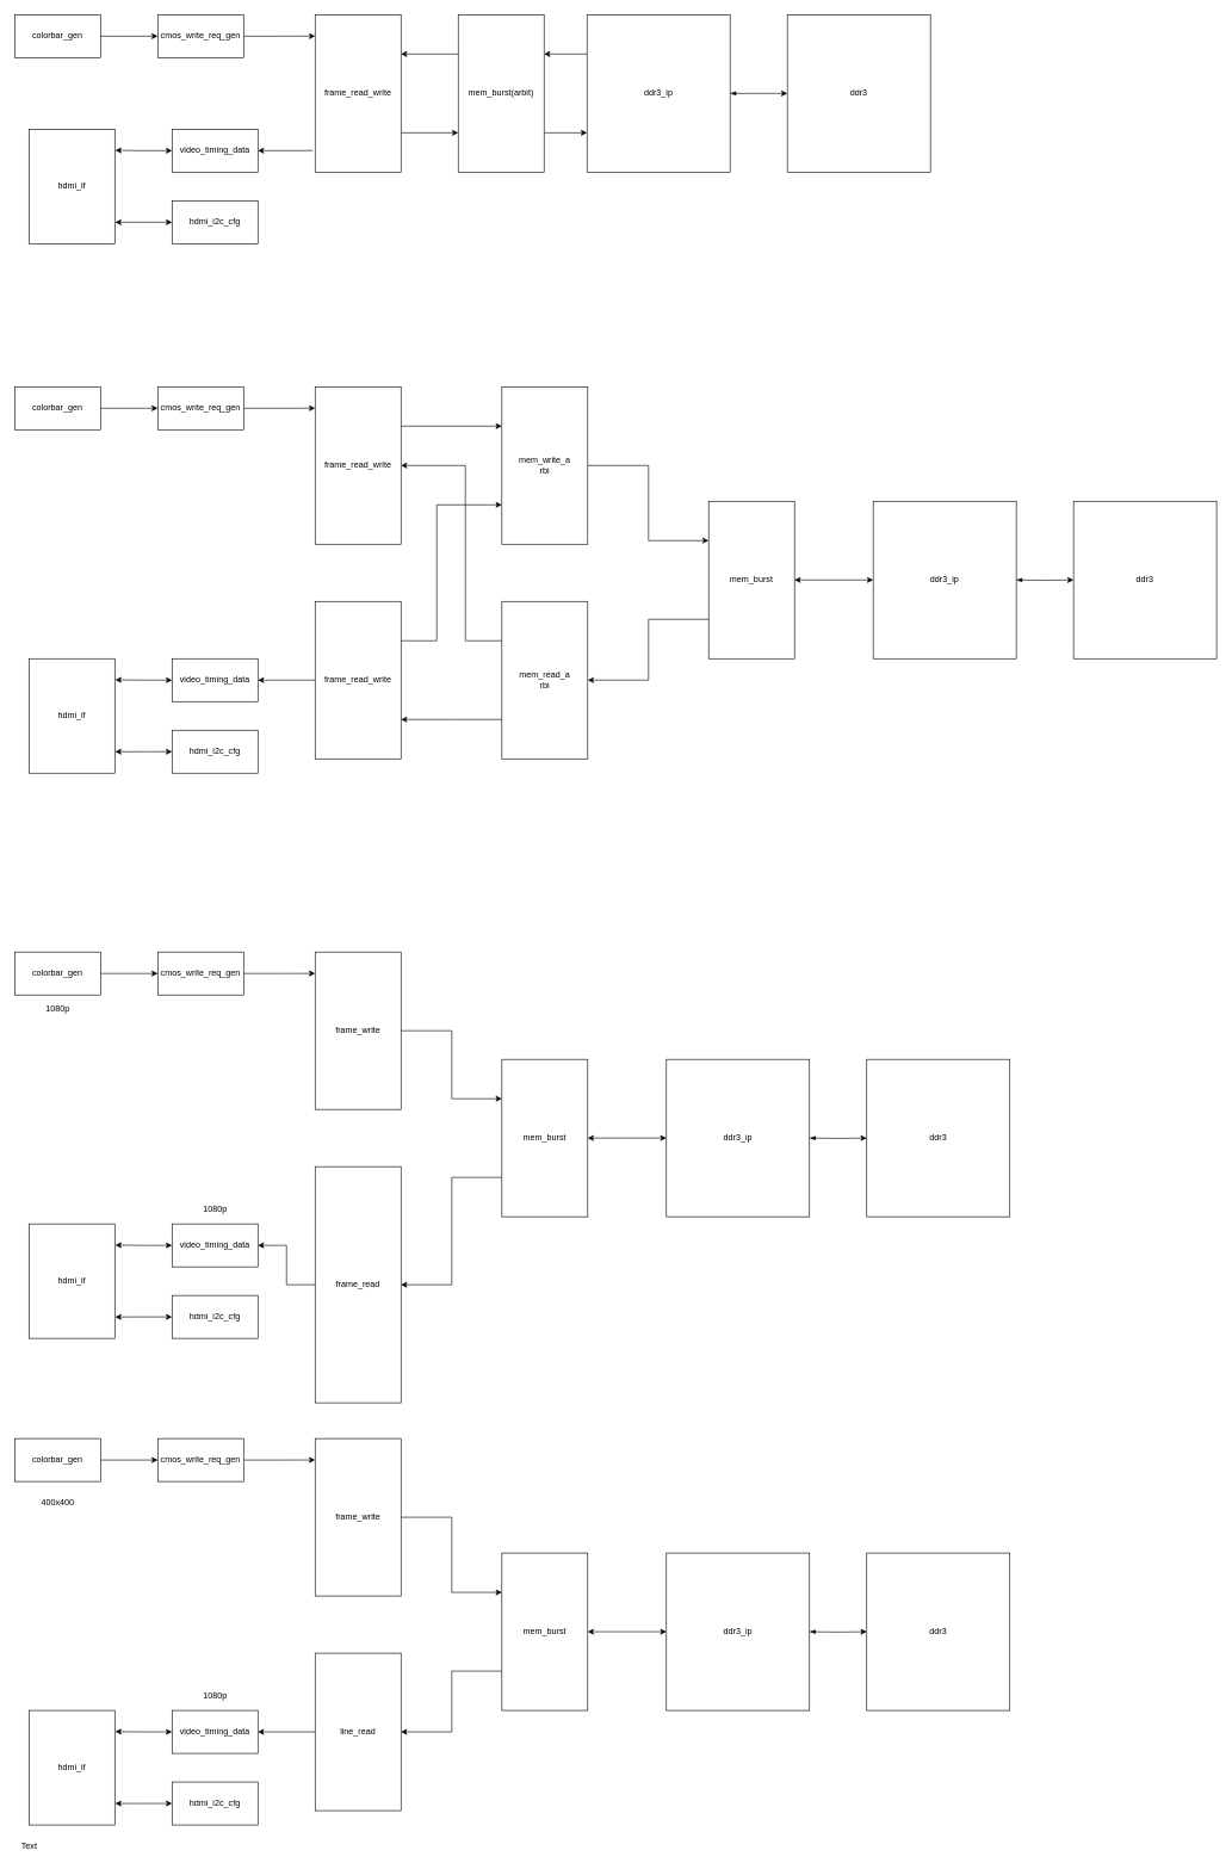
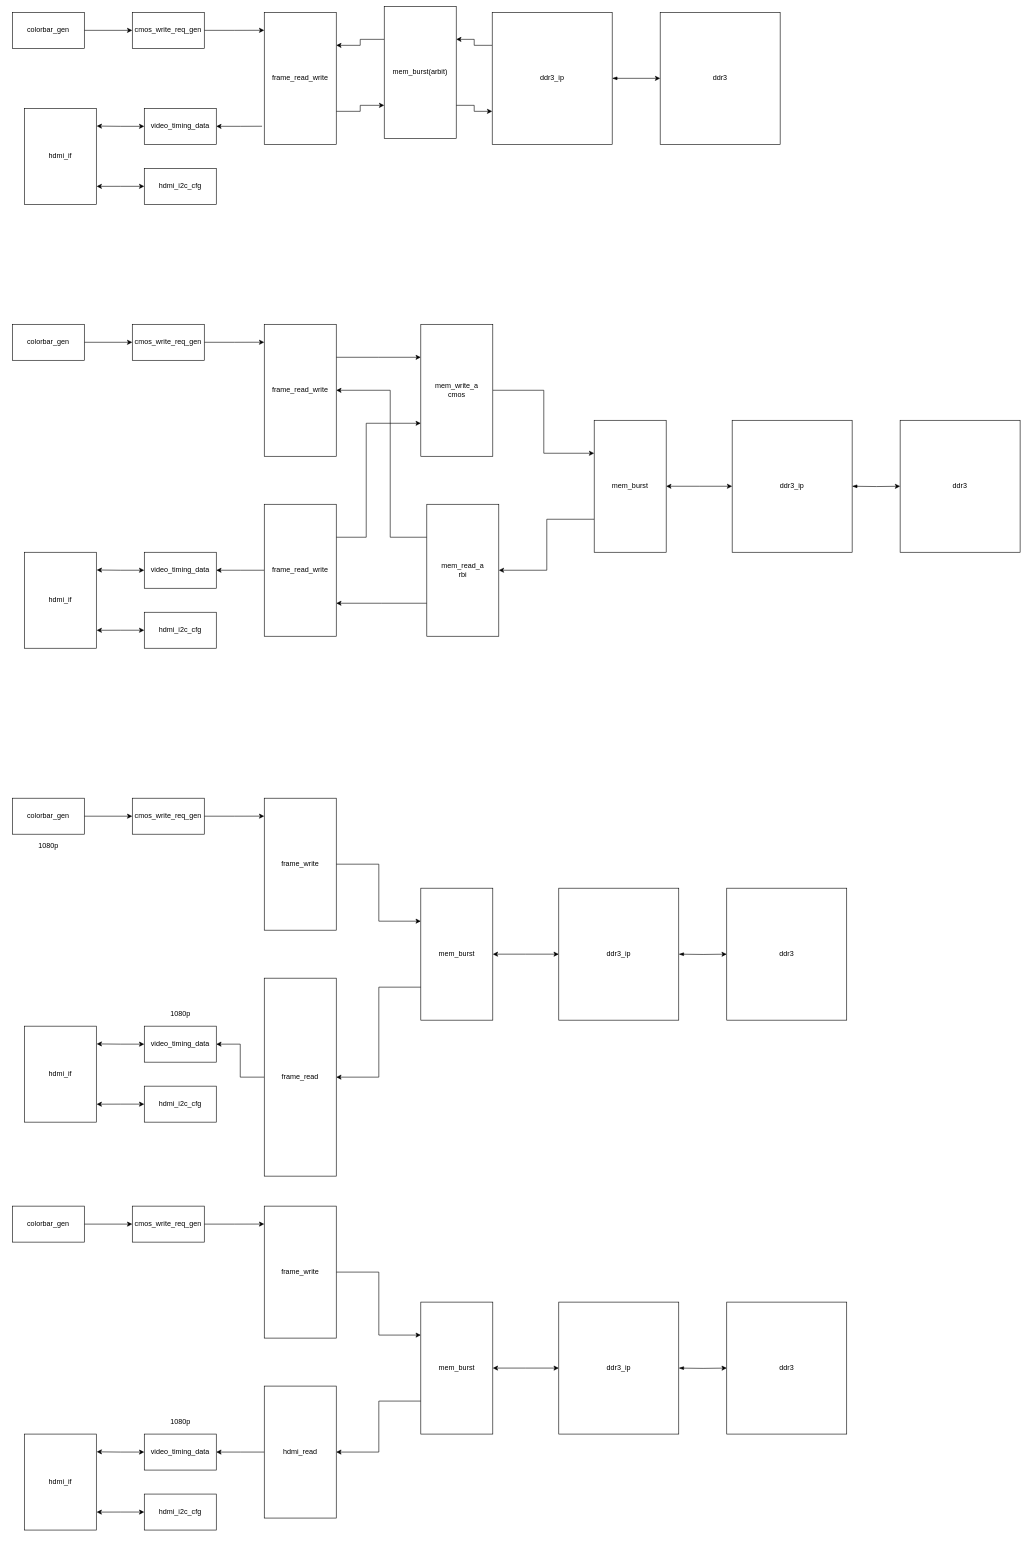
- <mxCell id="16" value="mem_burst(arbit)" style="rounded=0;whiteSpace=wrap;html=1;" parent="1" vertex="1"><mxGeometry x="640" y="20" width="120" height="220" as="geometry" /></mxCell>
+ <mxCell id="16" value="mem_burst(arbit)" style="rounded=0;whiteSpace=wrap;html=1;" parent="1" vertex="1"><mxGeometry x="640" y="10" width="120" height="220" as="geometry" /></mxCell>
- <mxCell id="29" value="&lt;div&gt;mem_write_a&lt;/div&gt;&lt;div&gt;rbi&lt;/div&gt;" style="rounded=0;whiteSpace=wrap;html=1;" vertex="1" parent="1"><mxGeometry x="701" y="540" width="120" height="220" as="geometry" /></mxCell>
+ <mxCell id="29" value="&lt;div&gt;mem_write_a&lt;/div&gt;&lt;div&gt;cmos&lt;/div&gt;" style="rounded=0;whiteSpace=wrap;html=1;" vertex="1" parent="1"><mxGeometry x="701" y="540" width="120" height="220" as="geometry" /></mxCell>
- <mxCell id="31" value="&lt;div&gt;mem_read_a&lt;/div&gt;&lt;div&gt;rbi&lt;/div&gt;" style="rounded=0;whiteSpace=wrap;html=1;" vertex="1" parent="1"><mxGeometry x="701" y="840" width="120" height="220" as="geometry" /></mxCell>
+ <mxCell id="31" value="&lt;div&gt;mem_read_a&lt;/div&gt;&lt;div&gt;rbi&lt;/div&gt;" style="rounded=0;whiteSpace=wrap;html=1;" vertex="1" parent="1"><mxGeometry x="711" y="840" width="120" height="220" as="geometry" /></mxCell>
- <mxCell id="87" value="400x400" style="text;html=1;align=center;verticalAlign=middle;resizable=0;points=[];autosize=1;" vertex="1" parent="1"><mxGeometry x="50" y="2090" width="60" height="20" as="geometry" /></mxCell>
- <mxCell id="63" value="line_read" style="rounded=0;whiteSpace=wrap;html=1;" vertex="1" parent="1"><mxGeometry x="440" y="2310" width="120" height="220" as="geometry" /></mxCell>
+ <mxCell id="63" value="hdmi_read" style="rounded=0;whiteSpace=wrap;html=1;" vertex="1" parent="1"><mxGeometry x="440" y="2310" width="120" height="220" as="geometry" /></mxCell>
- <mxCell id="69" value="Text" style="text;html=1;resizable=0;autosize=1;align=center;verticalAlign=middle;points=[];fillColor=none;strokeColor=none;rounded=0;" vertex="1" parent="1"><mxGeometry x="20" y="2570" width="40" height="20" as="geometry" /></mxCell>
